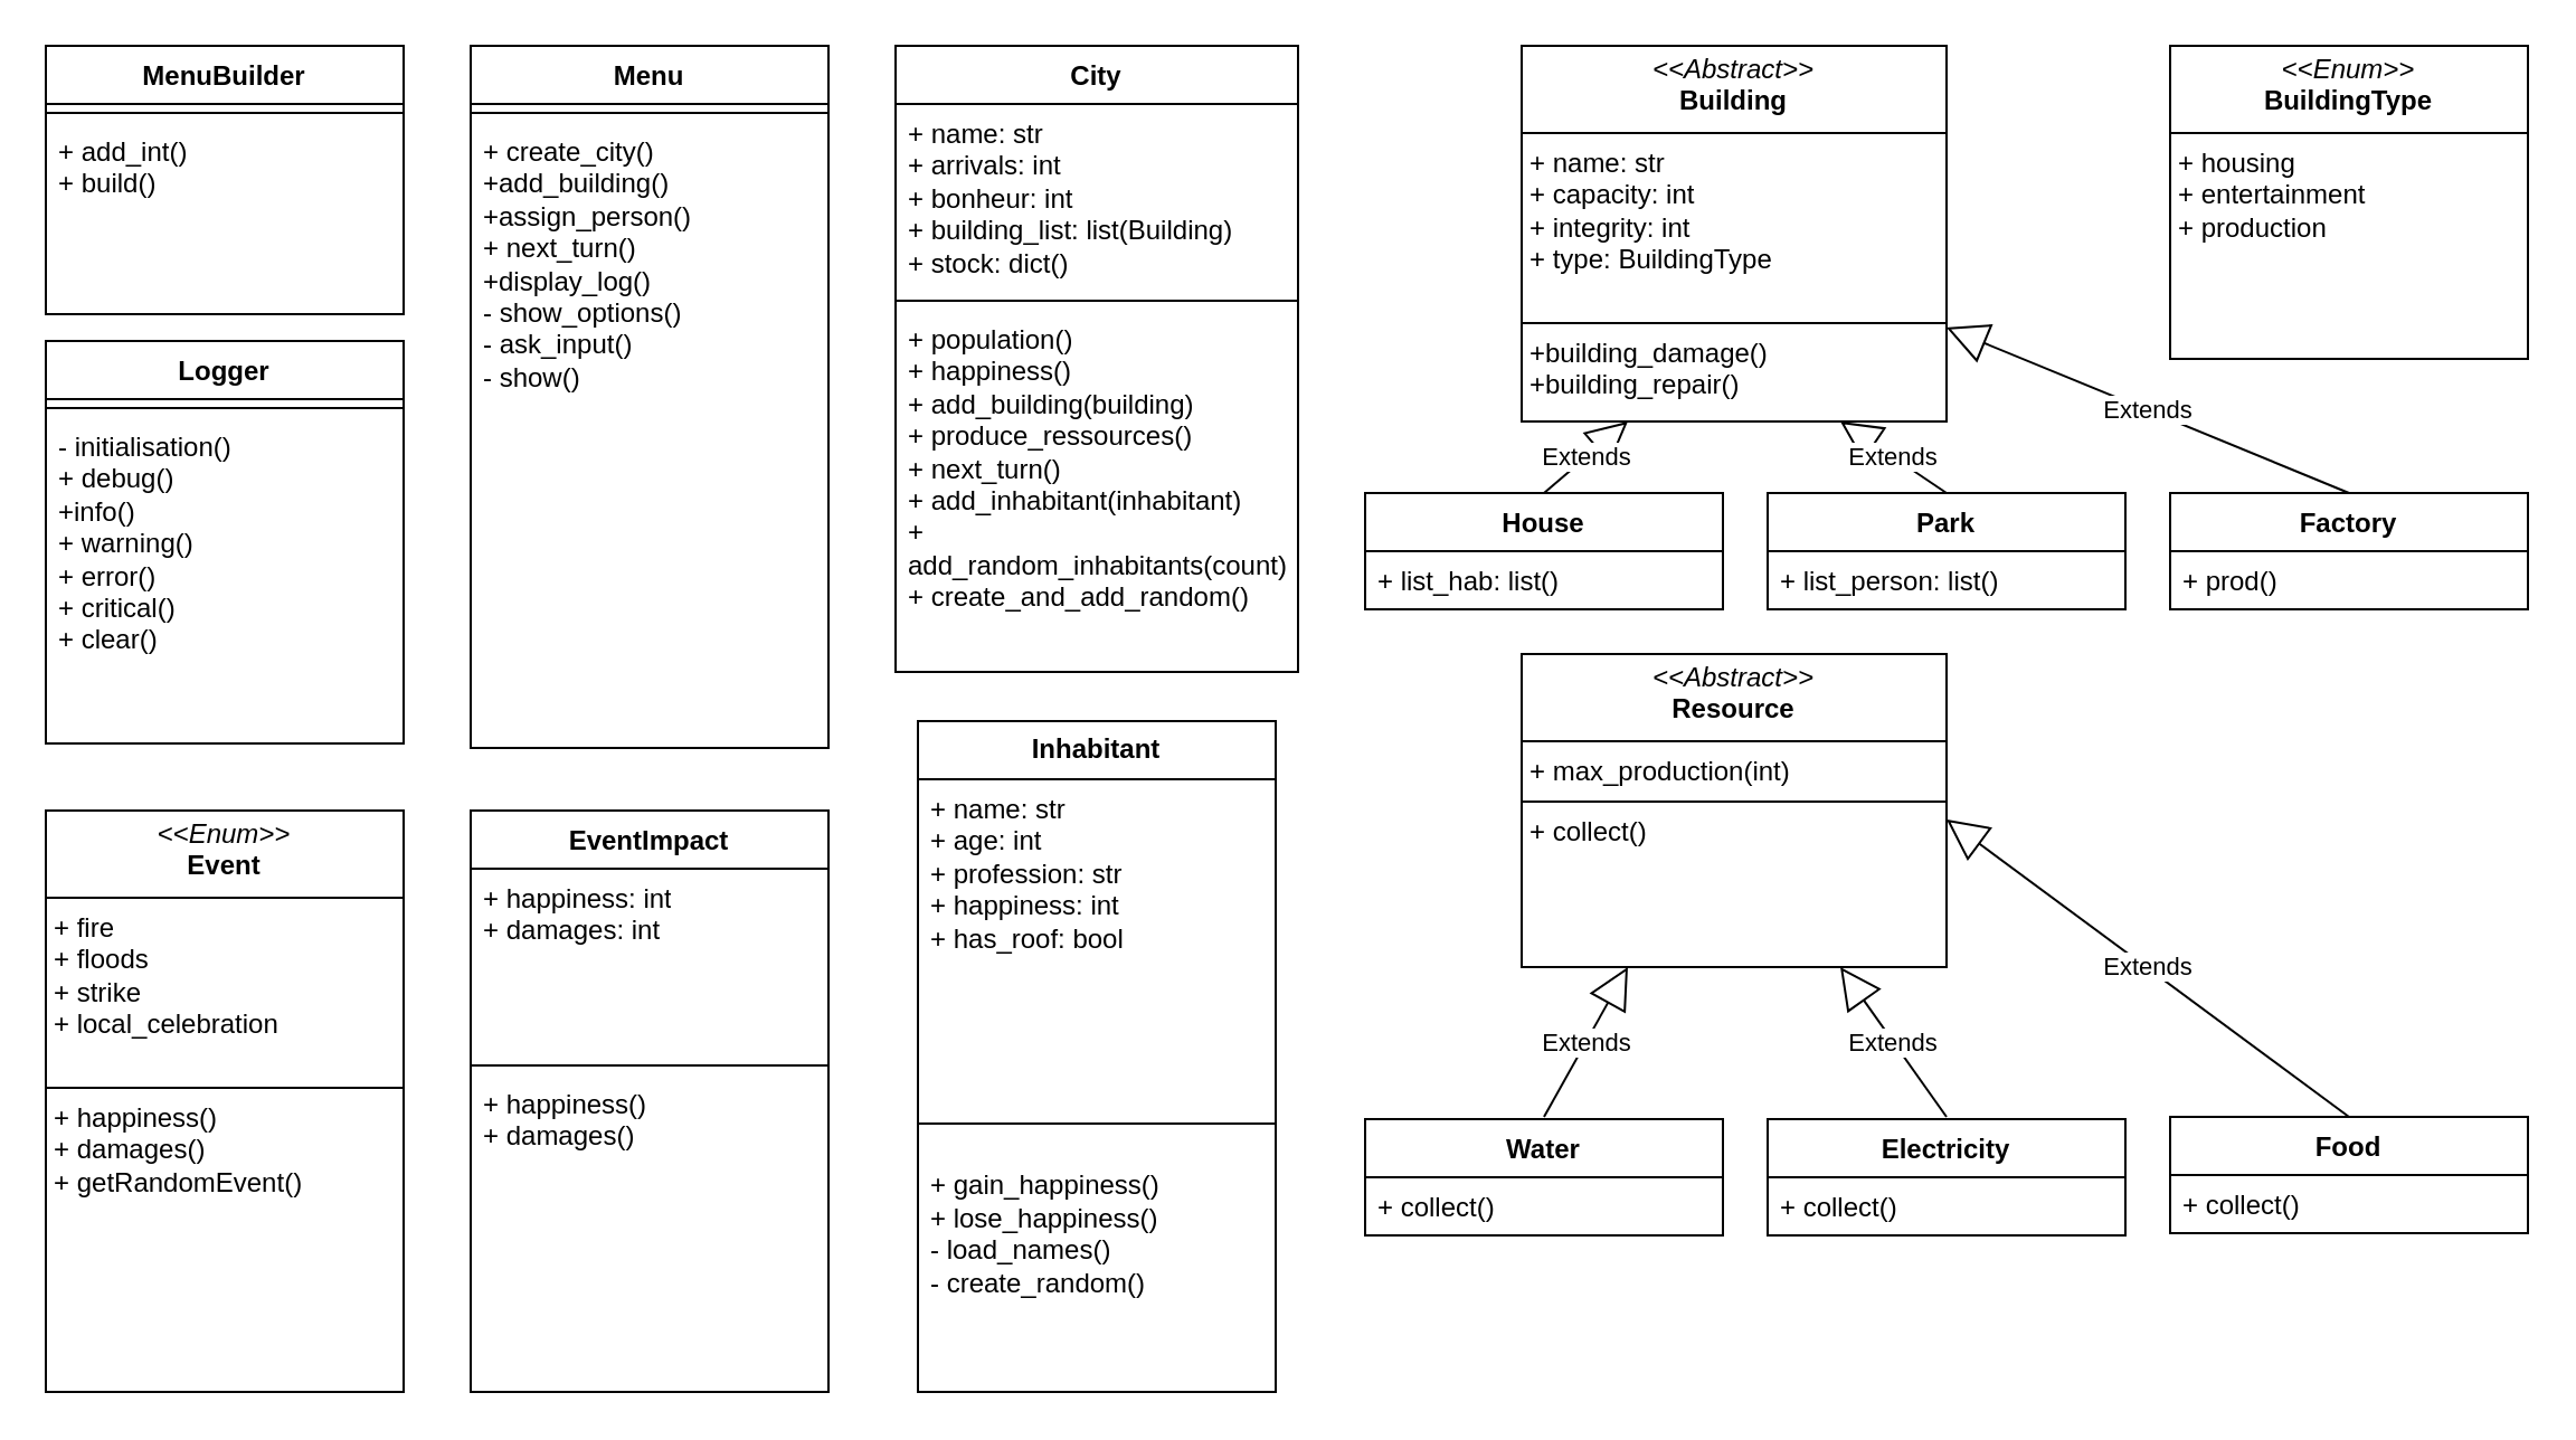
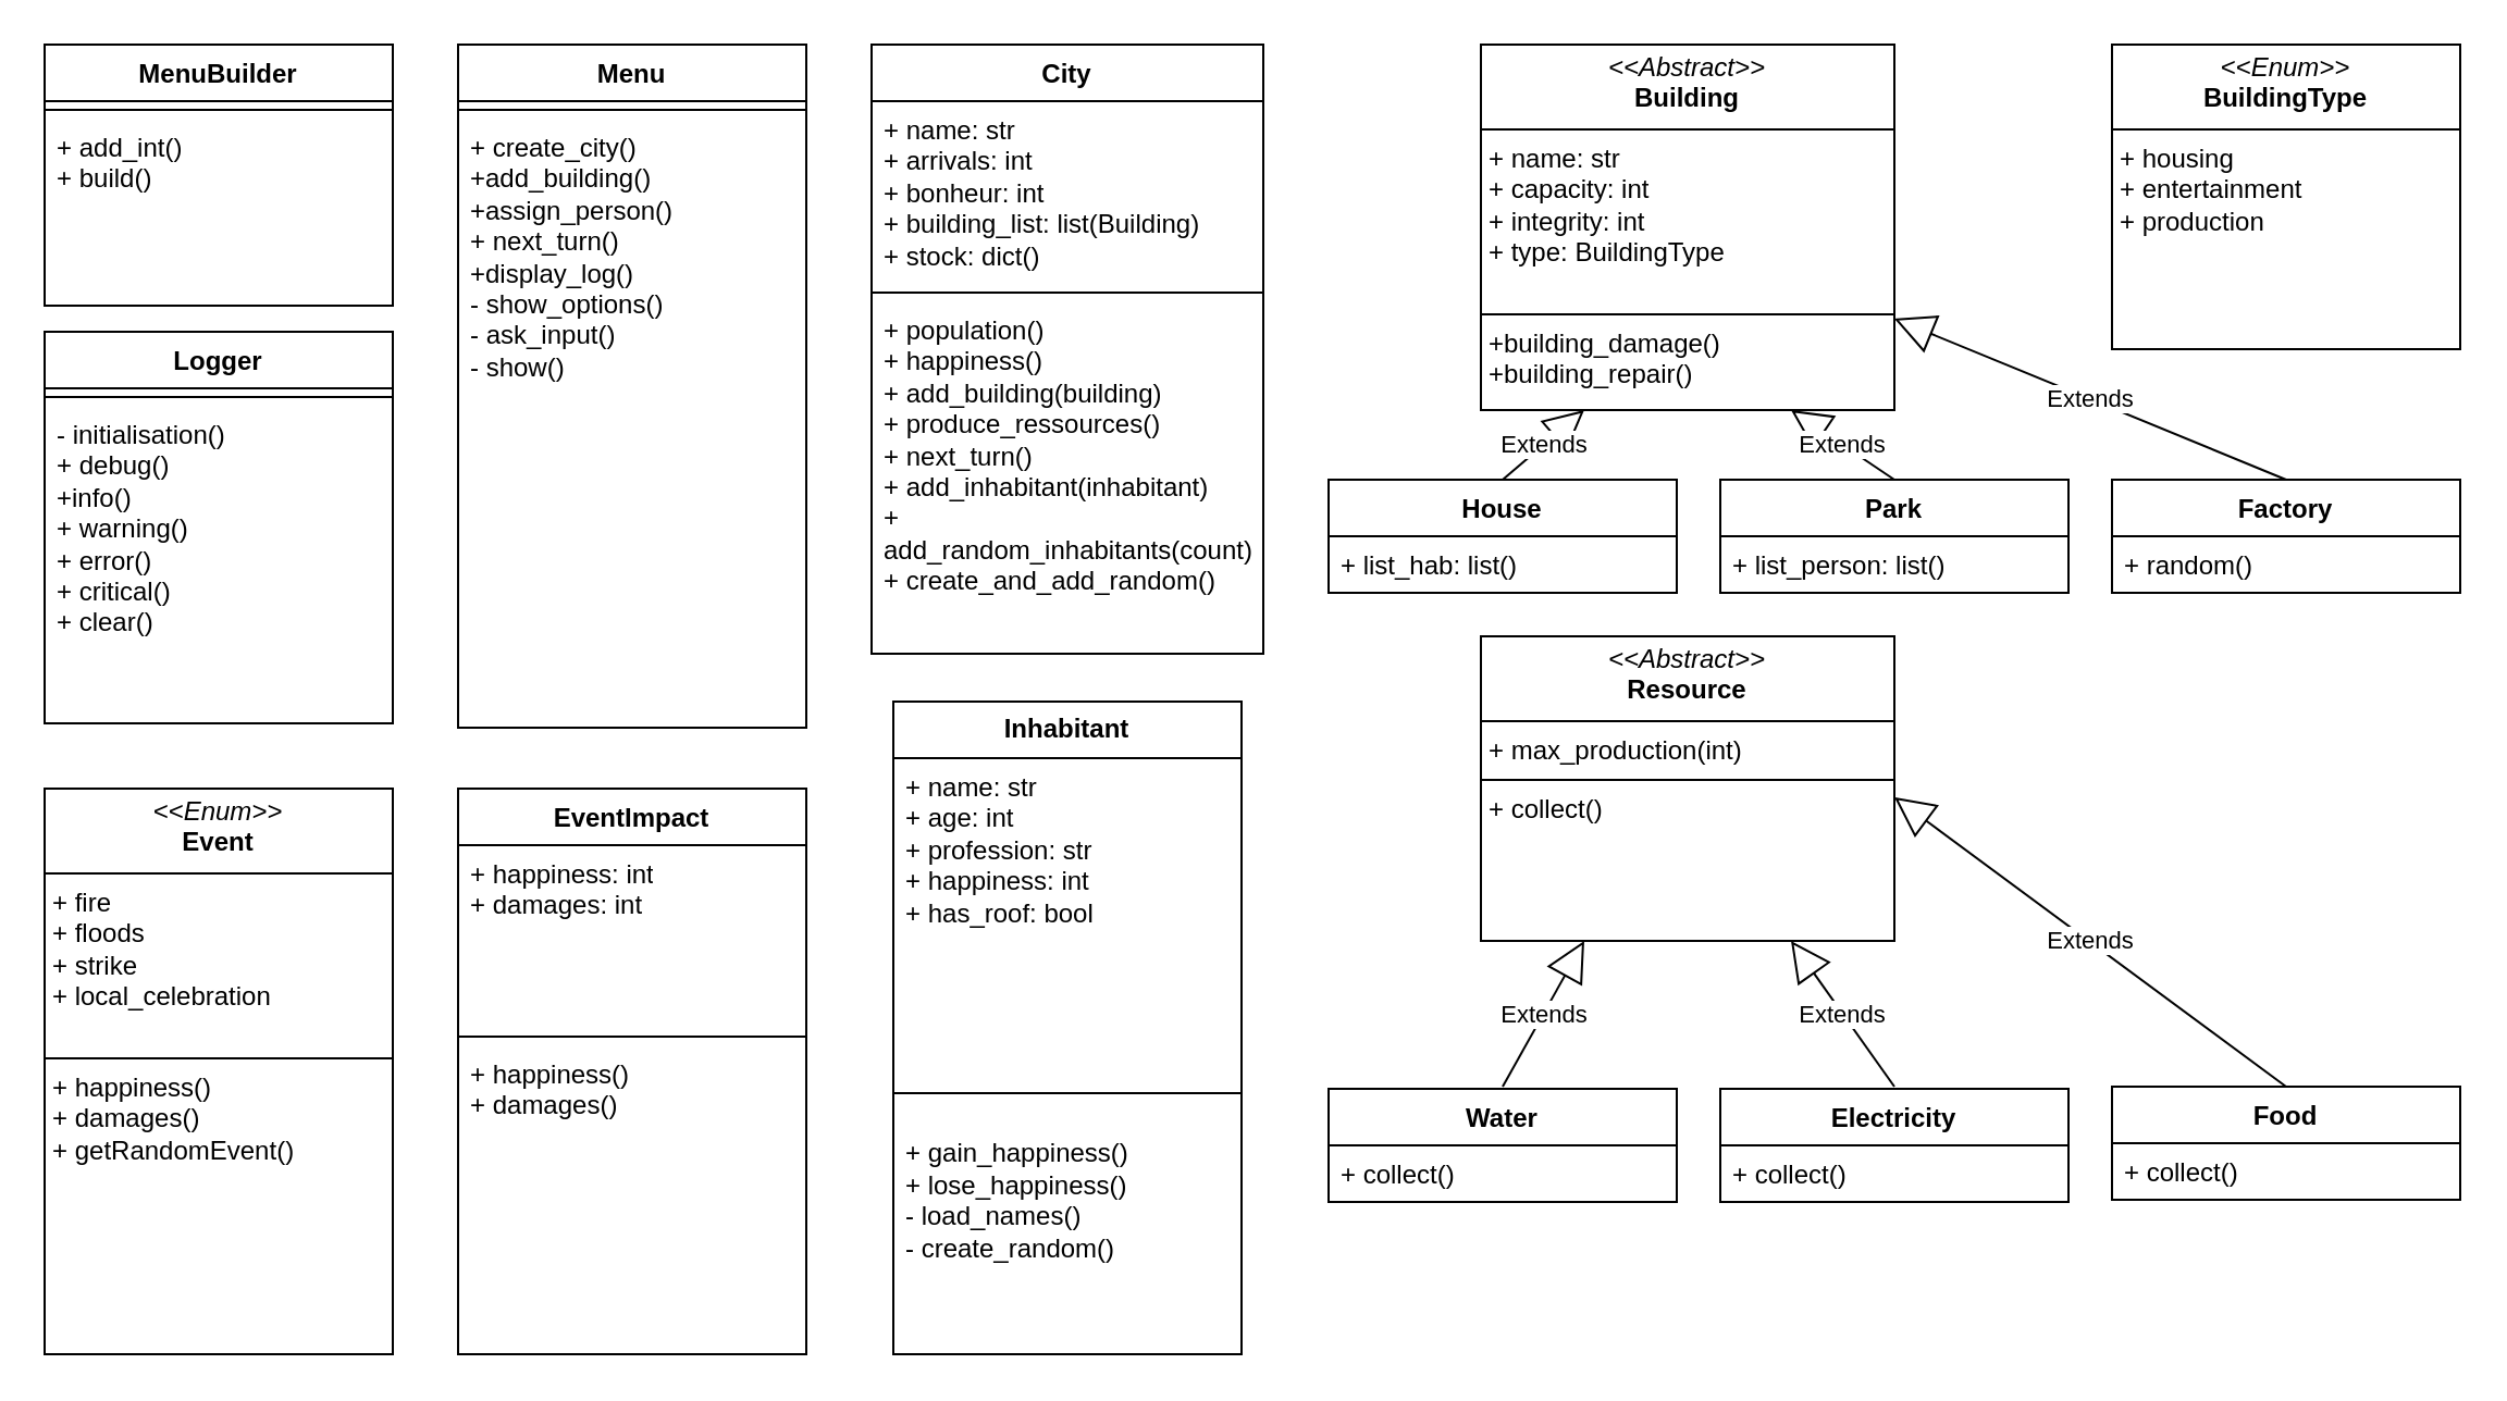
- <mxCell id="12" value="+ prod()" style="text;strokeColor=none;fillColor=none;align=left;verticalAlign=top;spacingLeft=4;spacingRight=4;overflow=hidden;rotatable=0;points=[[0,0.5],[1,0.5]];portConstraint=eastwest;whiteSpace=wrap;html=1;fontStyle=0" parent="11" vertex="1"><mxGeometry y="26" width="160" height="26" as="geometry" /></mxCell>
+ <mxCell id="12" value="+ random()" style="text;strokeColor=none;fillColor=none;align=left;verticalAlign=top;spacingLeft=4;spacingRight=4;overflow=hidden;rotatable=0;points=[[0,0.5],[1,0.5]];portConstraint=eastwest;whiteSpace=wrap;html=1;fontStyle=0" parent="11" vertex="1"><mxGeometry y="26" width="160" height="26" as="geometry" /></mxCell>
